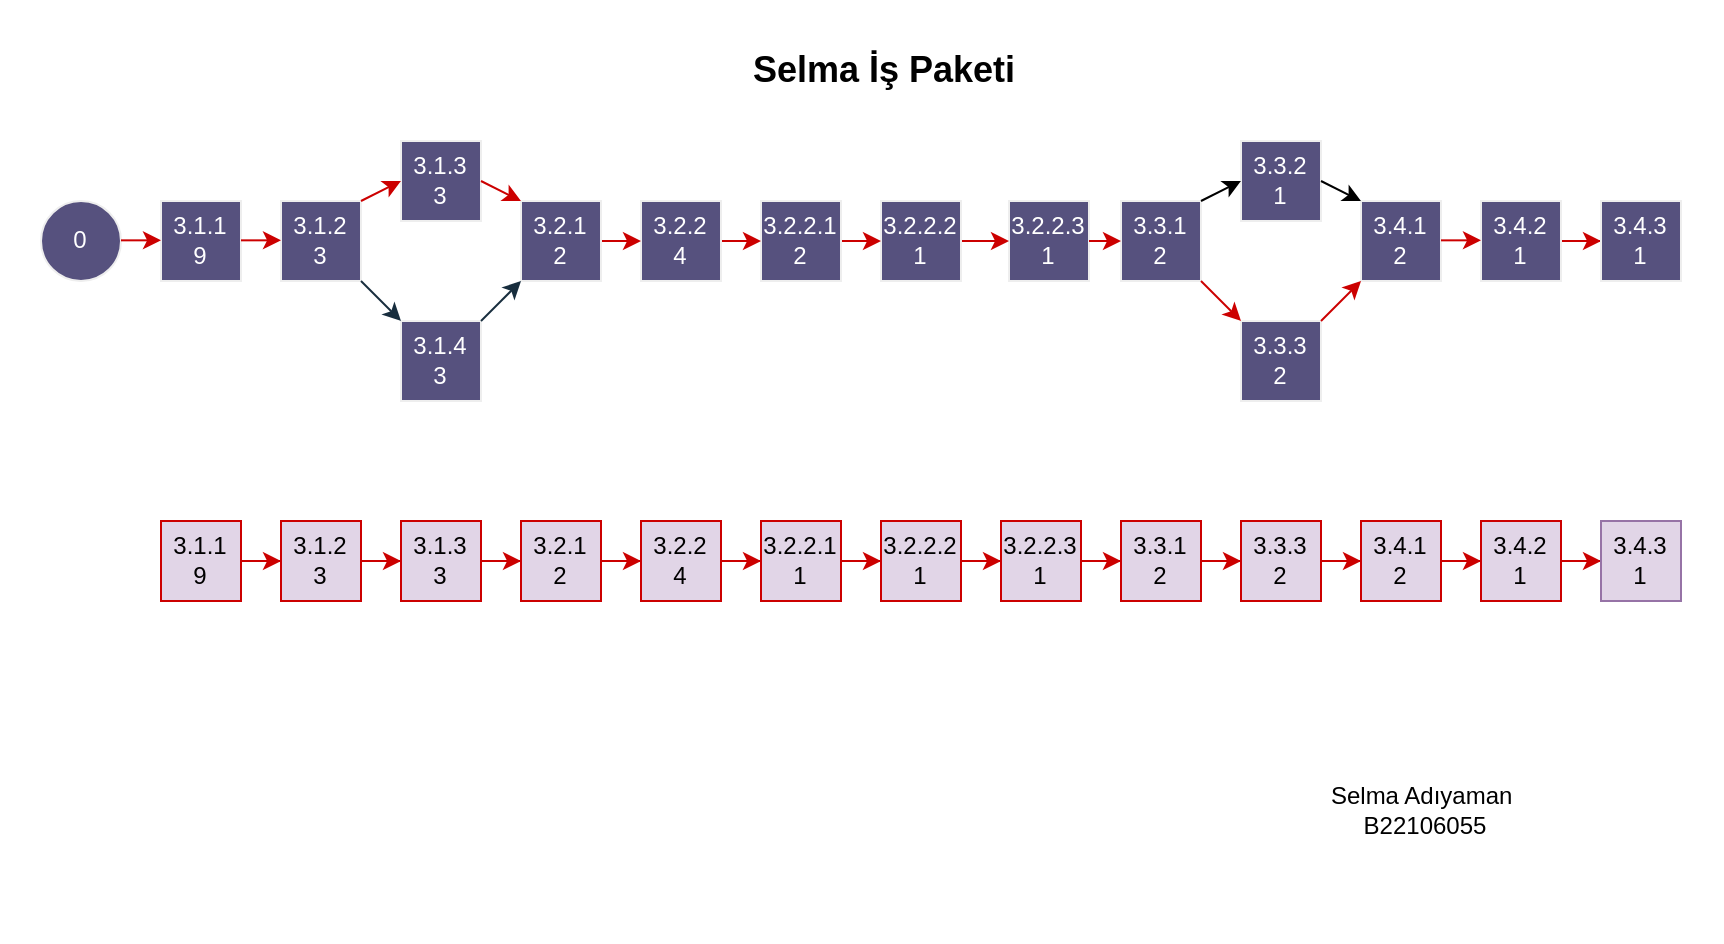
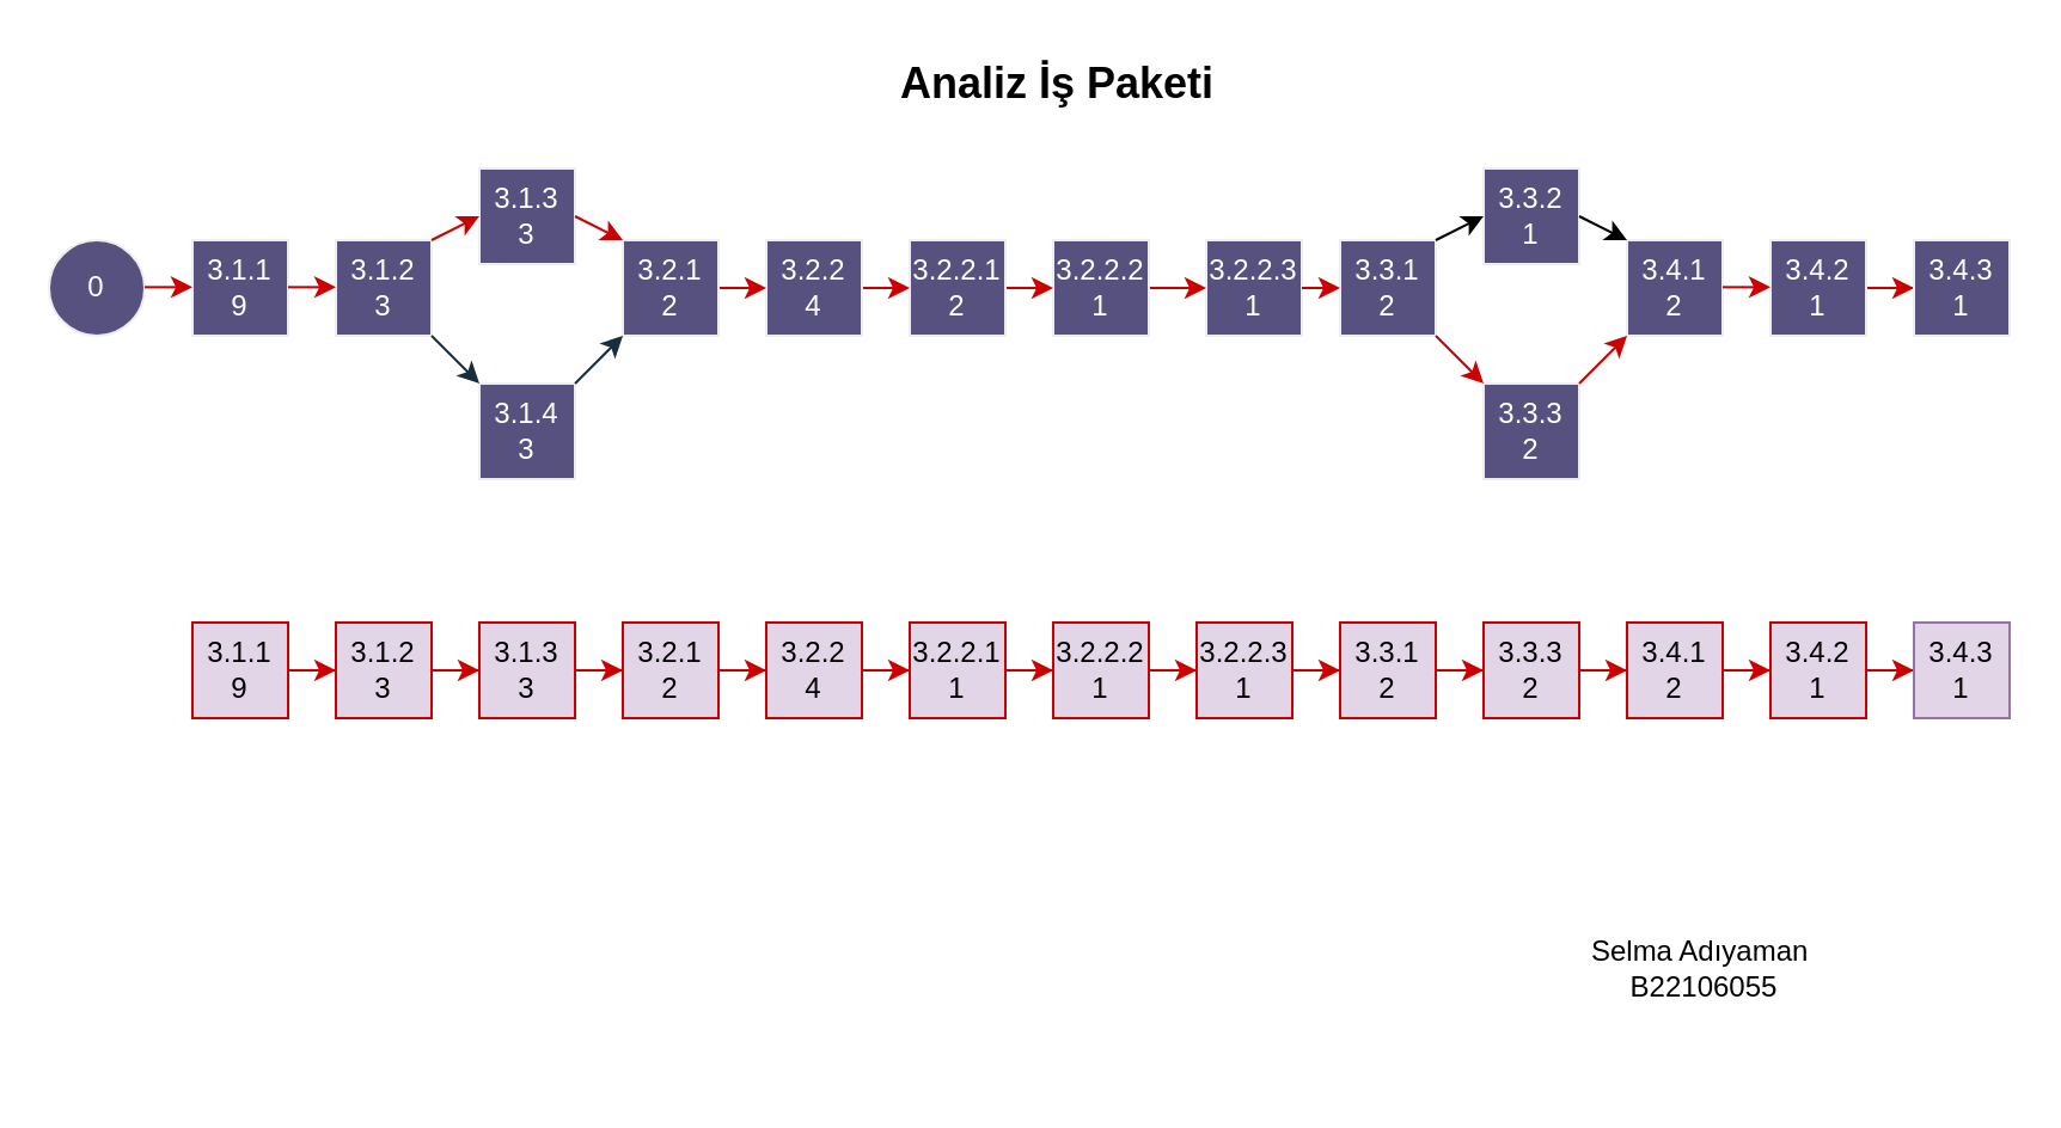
- <mxCell id="58" value="&lt;b&gt;&lt;font style=&quot;font-size: 18px;&quot;&gt;Selma İş Paketi&lt;/font&gt;&lt;/b&gt;" style="text;html=1;align=center;verticalAlign=middle;whiteSpace=wrap;rounded=0;" parent="1" vertex="1"><mxGeometry x="367" y="20" width="150" height="30" as="geometry" /></mxCell>
+ <mxCell id="58" value="&lt;b&gt;&lt;font style=&quot;font-size: 18px;&quot;&gt;Analiz İş Paketi&lt;/font&gt;&lt;/b&gt;" style="text;html=1;align=center;verticalAlign=middle;whiteSpace=wrap;rounded=0;" parent="1" vertex="1"><mxGeometry x="367" y="20" width="150" height="30" as="geometry" /></mxCell>
